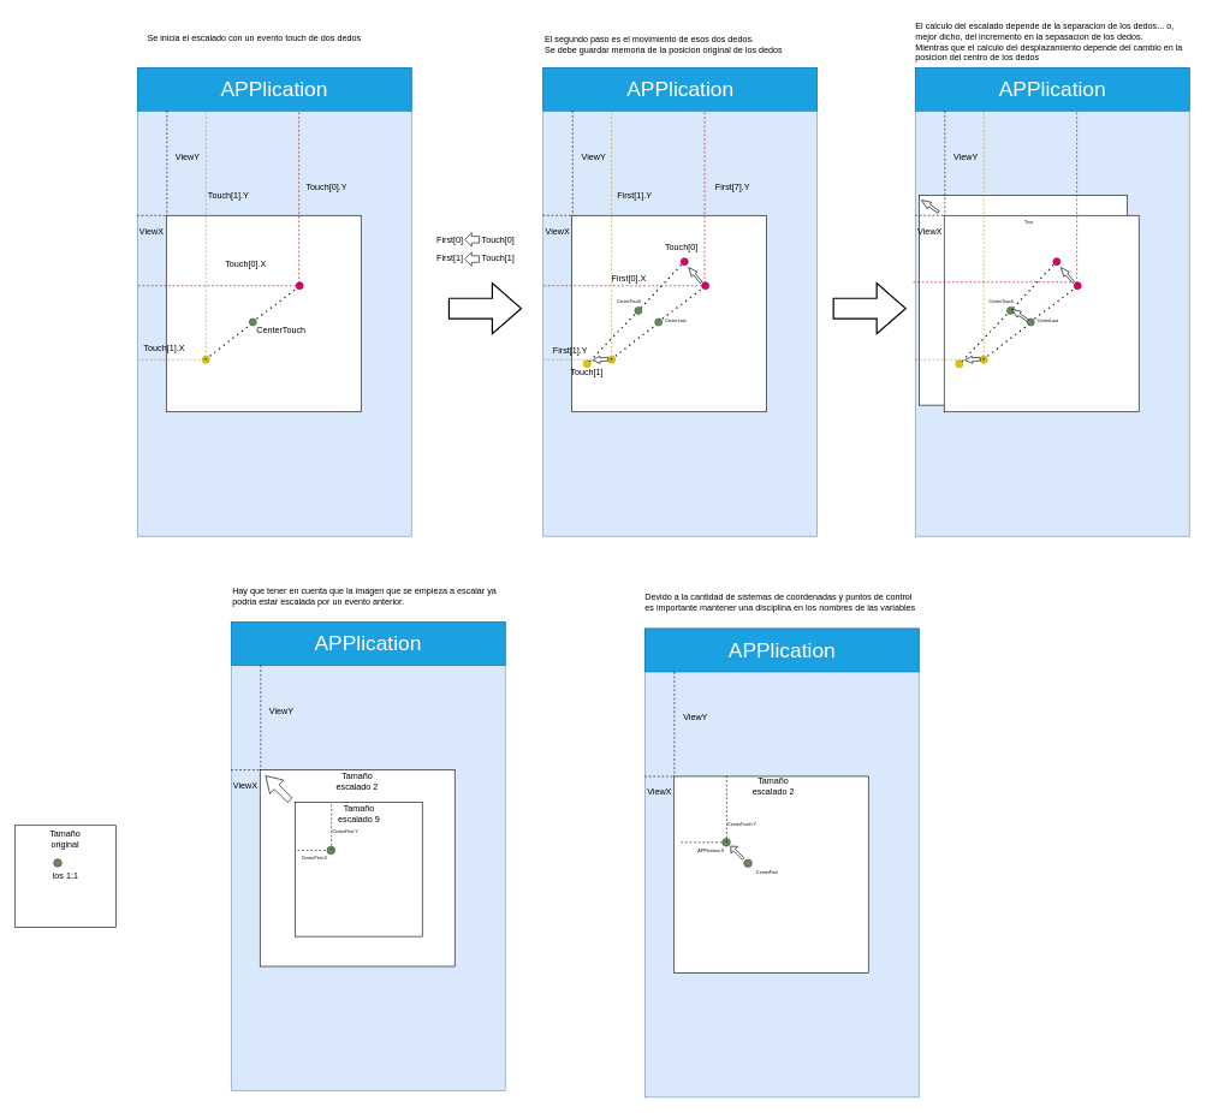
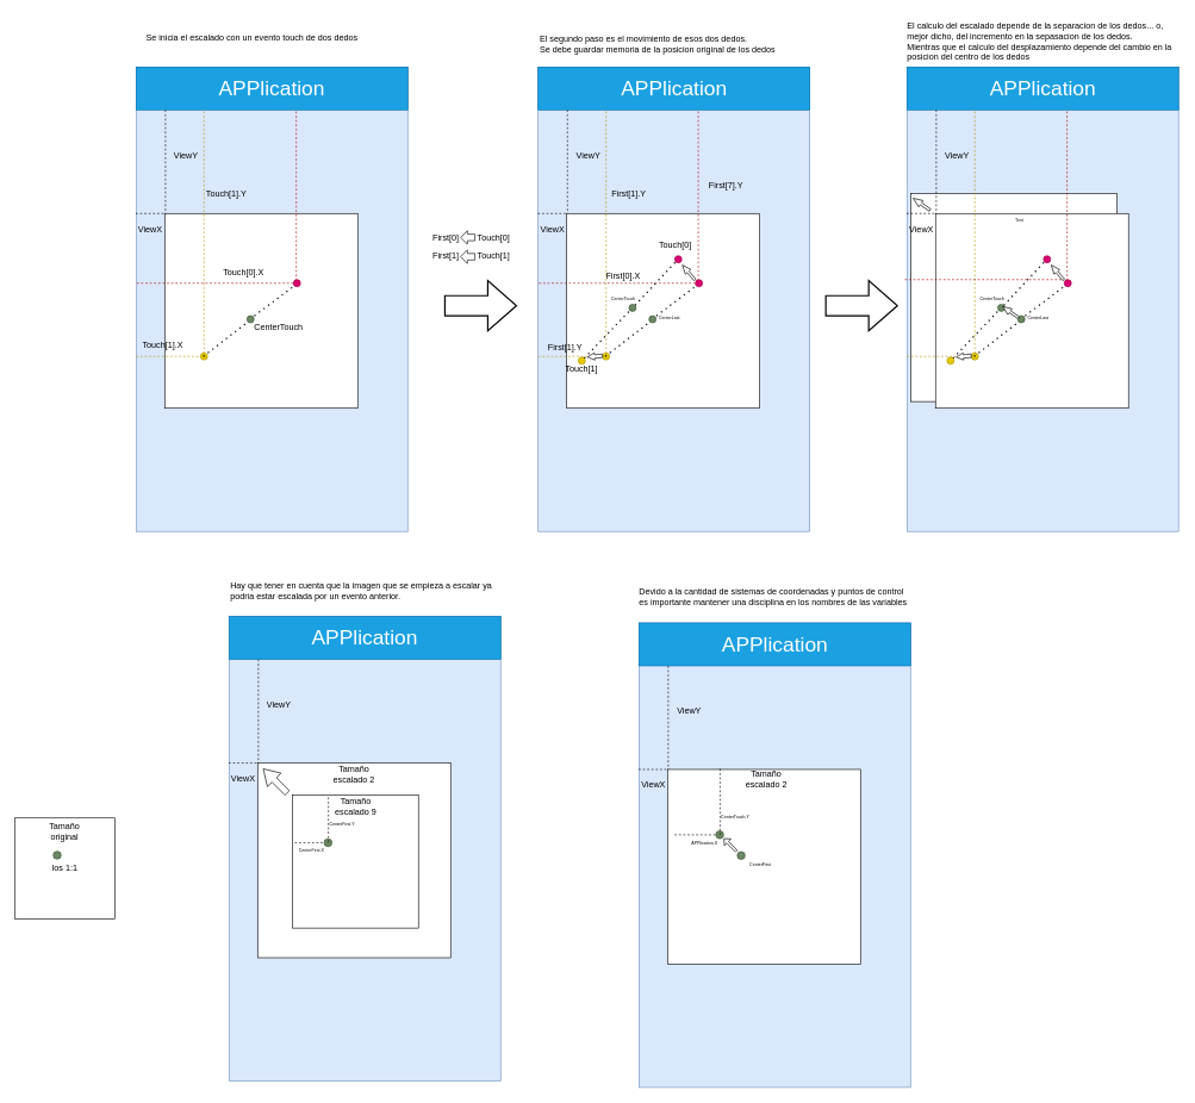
- <mxCell id="20" value="Touch[0].Y" style="text;html=1;strokeColor=none;fillColor=none;align=center;verticalAlign=middle;whiteSpace=wrap;rounded=0;dashed=1;" vertex="1" parent="2"><mxGeometry x="234" y="156" width="57" height="20" as="geometry" /></mxCell>
- <mxCell id="7" value="Touch[0].X" style="text;html=1;strokeColor=none;fillColor=none;align=center;verticalAlign=middle;whiteSpace=wrap;rounded=0;dashed=1;" vertex="1" parent="4"><mxGeometry x="82" y="57.5" width="57" height="20" as="geometry" /></mxCell>
+ <mxCell id="7" value="Touch[0].X" style="text;html=1;strokeColor=none;fillColor=none;align=center;verticalAlign=middle;whiteSpace=wrap;rounded=0;dashed=1;" vertex="1" parent="4"><mxGeometry x="82" y="72.5" width="57" height="20" as="geometry" /></mxCell>
